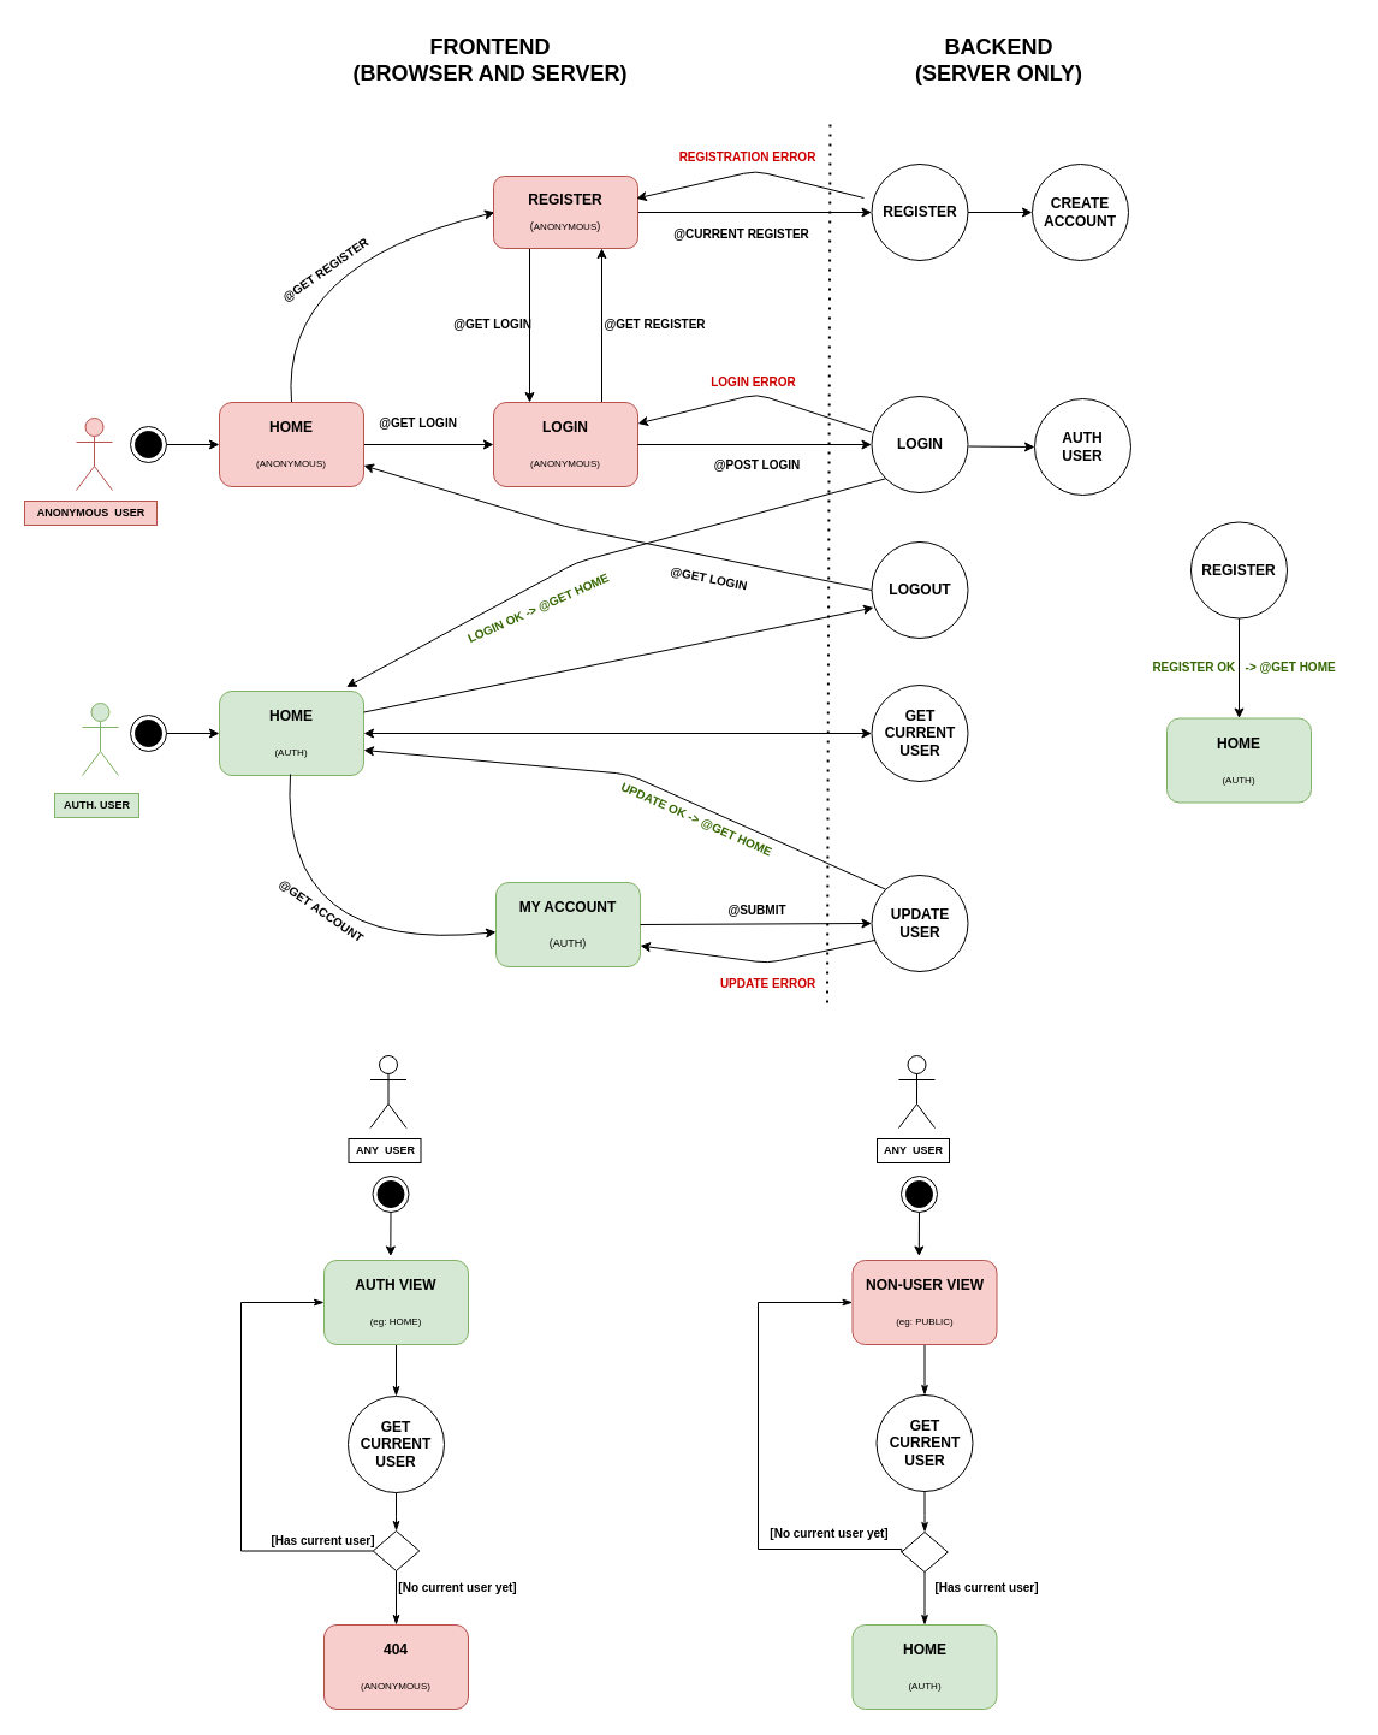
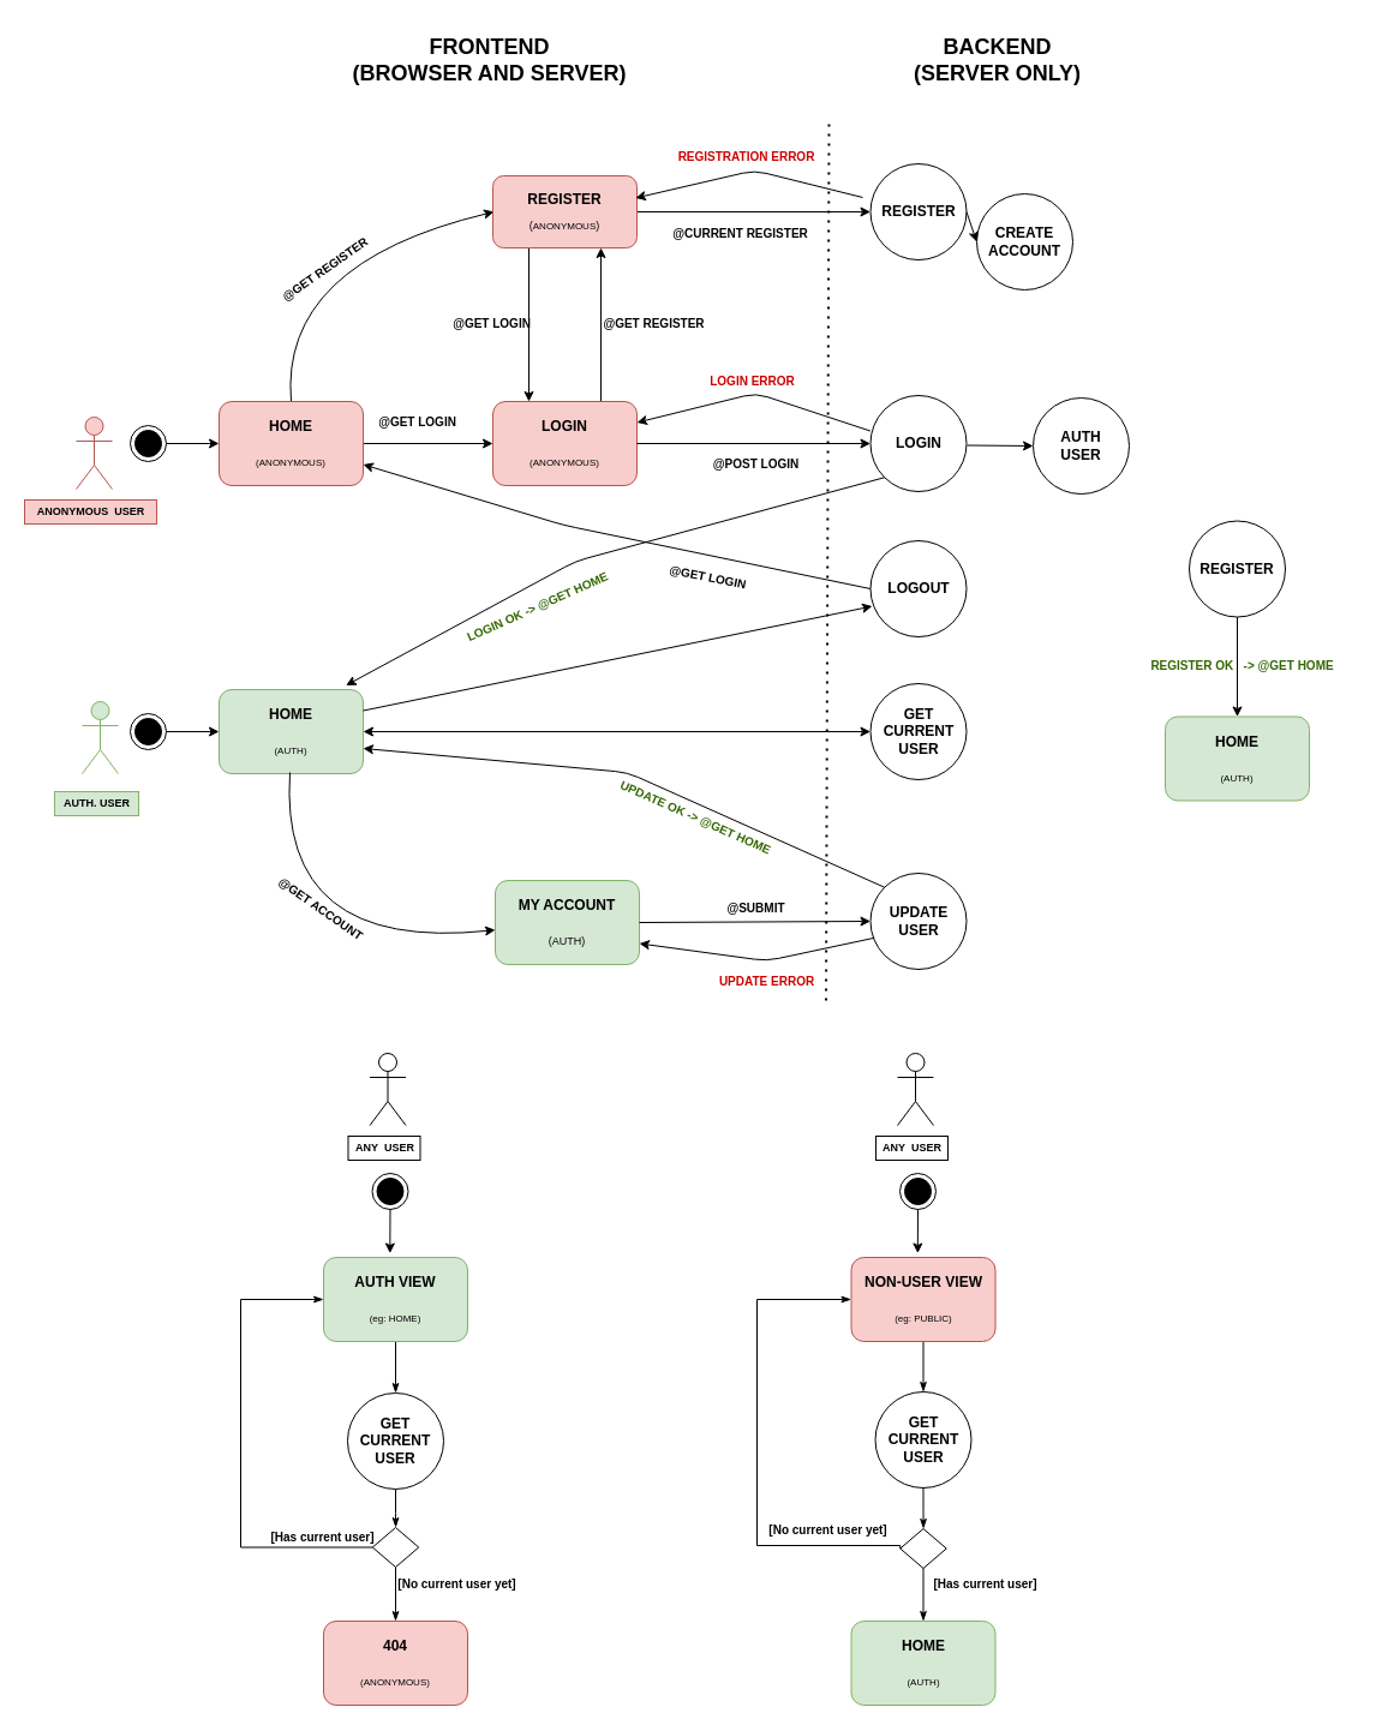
- <mxCell id="81" value="CREATE&lt;br&gt;ACCOUNT" style="ellipse;whiteSpace=wrap;html=1;aspect=fixed;fontStyle=1" vertex="1" parent="1"><mxGeometry x="858" y="136" width="80" height="80" as="geometry" /></mxCell>
+ <mxCell id="81" value="CREATE&lt;br&gt;ACCOUNT" style="ellipse;whiteSpace=wrap;html=1;aspect=fixed;fontStyle=1" vertex="1" parent="1"><mxGeometry x="813" y="161" width="80" height="80" as="geometry" /></mxCell>
